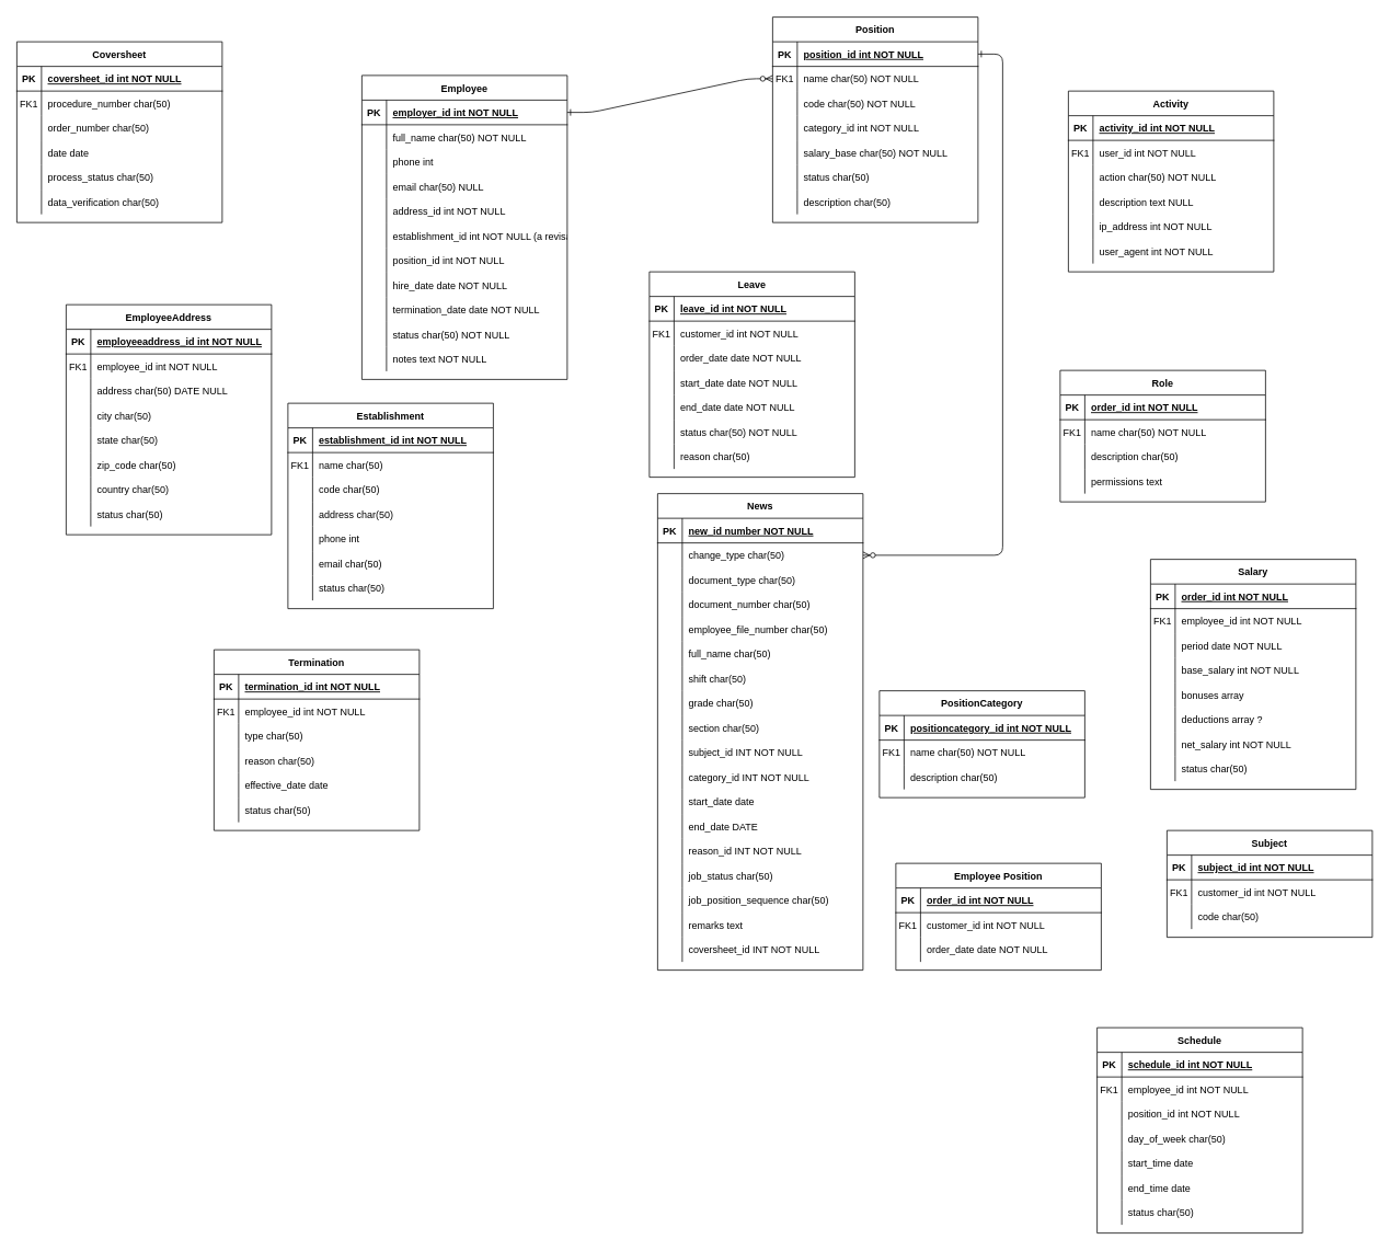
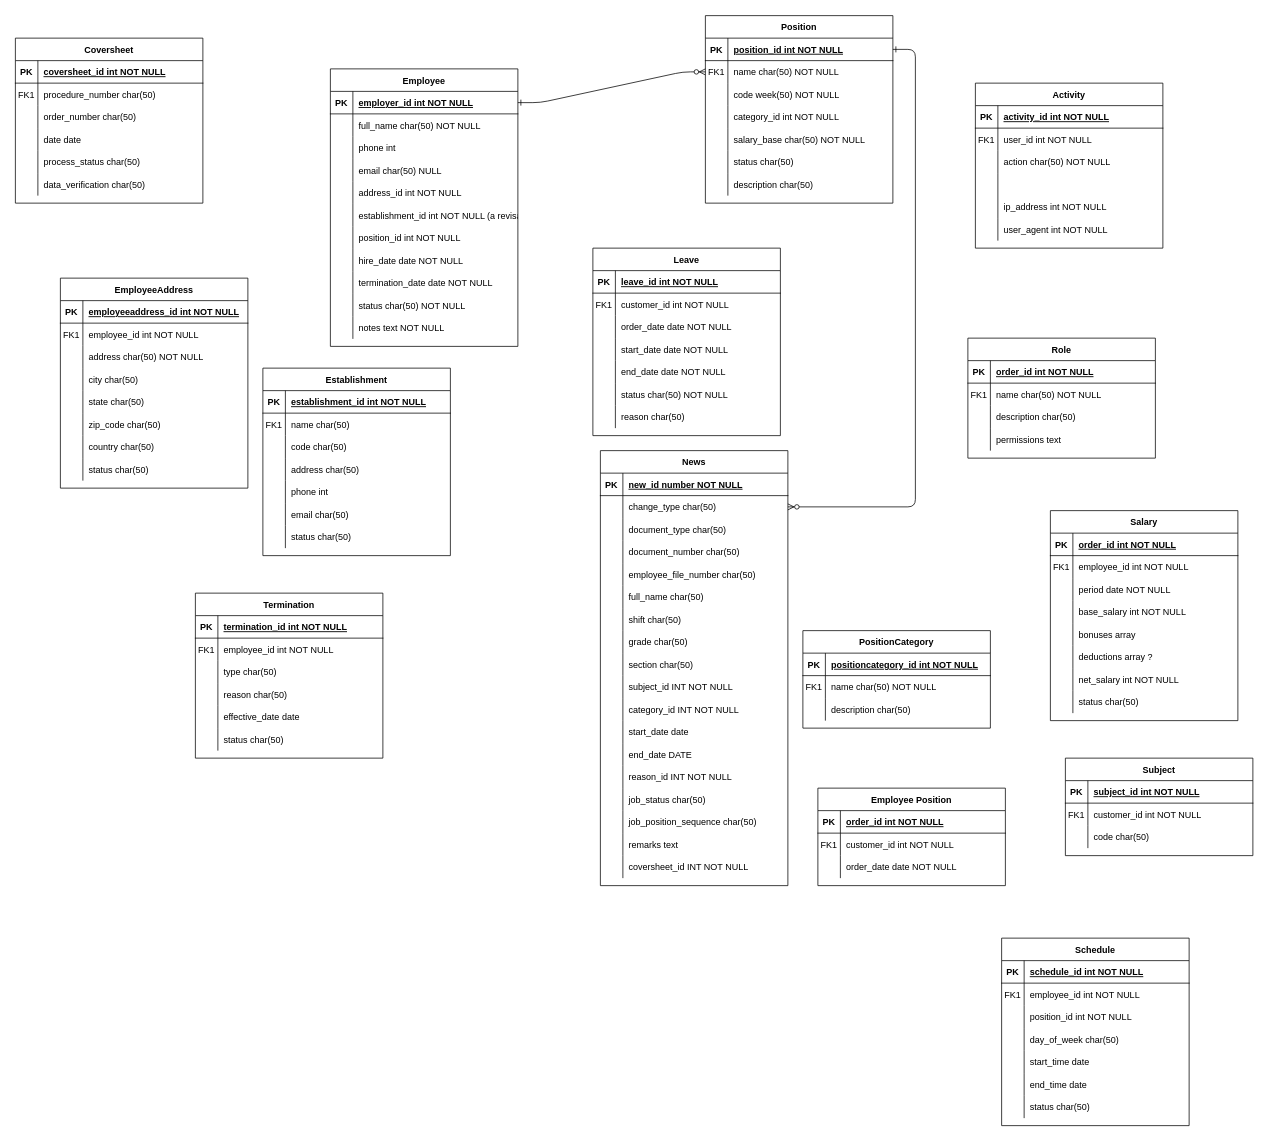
- <mxCell id="13" value="code char(50) NOT NULL" style="shape=partialRectangle;overflow=hidden;connectable=0;fillColor=none;top=0;left=0;bottom=0;right=0;align=left;spacingLeft=6;" parent="11" vertex="1"><mxGeometry x="30" width="220" height="30" as="geometry"><mxRectangle width="220" height="30" as="alternateBounds" /></mxGeometry></mxCell>
+ <mxCell id="13" value="code week(50) NOT NULL" style="shape=partialRectangle;overflow=hidden;connectable=0;fillColor=none;top=0;left=0;bottom=0;right=0;align=left;spacingLeft=6;" parent="11" vertex="1"><mxGeometry x="30" width="220" height="30" as="geometry"><mxRectangle width="220" height="30" as="alternateBounds" /></mxGeometry></mxCell>
- <mxCell id="184" value="description text NULL" style="shape=partialRectangle;overflow=hidden;connectable=0;fillColor=none;top=0;left=0;bottom=0;right=0;align=left;spacingLeft=6;" parent="182" vertex="1"><mxGeometry x="30" width="220" height="30" as="geometry"><mxRectangle width="220" height="30" as="alternateBounds" /></mxGeometry></mxCell>
- <mxCell id="286" value="address char(50) DATE NULL" style="shape=partialRectangle;overflow=hidden;connectable=0;fillColor=none;top=0;left=0;bottom=0;right=0;align=left;spacingLeft=6;" parent="284" vertex="1"><mxGeometry x="30" width="220" height="30" as="geometry"><mxRectangle width="220" height="30" as="alternateBounds" /></mxGeometry></mxCell>
+ <mxCell id="286" value="address char(50) NOT NULL" style="shape=partialRectangle;overflow=hidden;connectable=0;fillColor=none;top=0;left=0;bottom=0;right=0;align=left;spacingLeft=6;" parent="284" vertex="1"><mxGeometry x="30" width="220" height="30" as="geometry"><mxRectangle width="220" height="30" as="alternateBounds" /></mxGeometry></mxCell>
